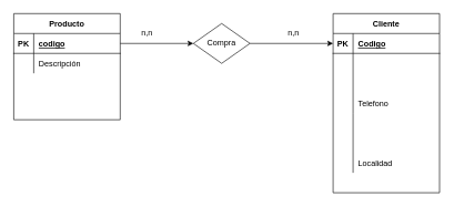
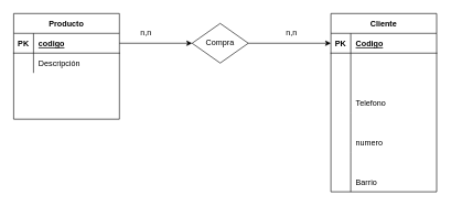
+ <mxCell id="31" value="numero" style="shape=partialRectangle;connectable=0;fillColor=none;top=0;left=0;bottom=0;right=0;align=left;spacingLeft=6;overflow=hidden;" vertex="1" parent="29"><mxGeometry x="30" width="130" height="30" as="geometry" /></mxCell>
- <mxCell id="34" value="Localidad" style="shape=partialRectangle;connectable=0;fillColor=none;top=0;left=0;bottom=0;right=0;align=left;spacingLeft=6;overflow=hidden;" vertex="1" parent="32"><mxGeometry x="30" width="130" height="30" as="geometry" /></mxCell>
+ <mxCell id="37" value="Barrio" style="shape=partialRectangle;connectable=0;fillColor=none;top=0;left=0;bottom=0;right=0;align=left;spacingLeft=6;overflow=hidden;" vertex="1" parent="35"><mxGeometry x="30" width="130" height="30" as="geometry" /></mxCell>
